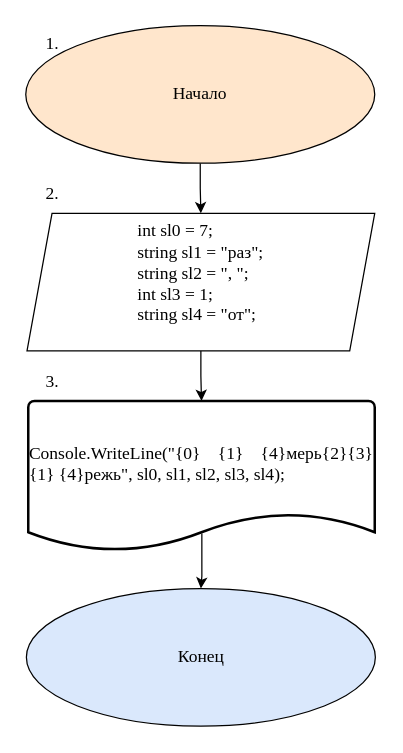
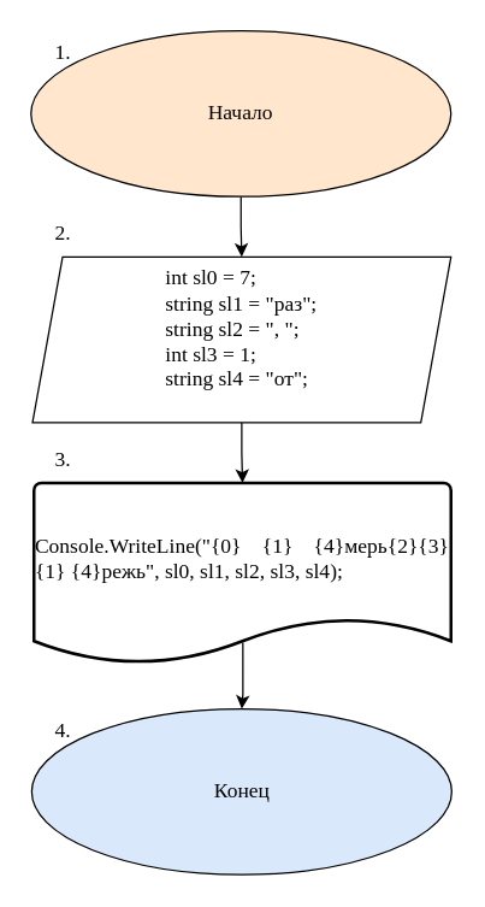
+ <mxCell id="12" value="4." style="text;html=1;align=center;verticalAlign=middle;resizable=0;points=[];autosize=1;strokeColor=none;fillColor=none;fontSize=14;fontFamily=Times New Roman;" vertex="1" parent="1"><mxGeometry x="26" y="470" width="30" height="30" as="geometry" /></mxCell>
